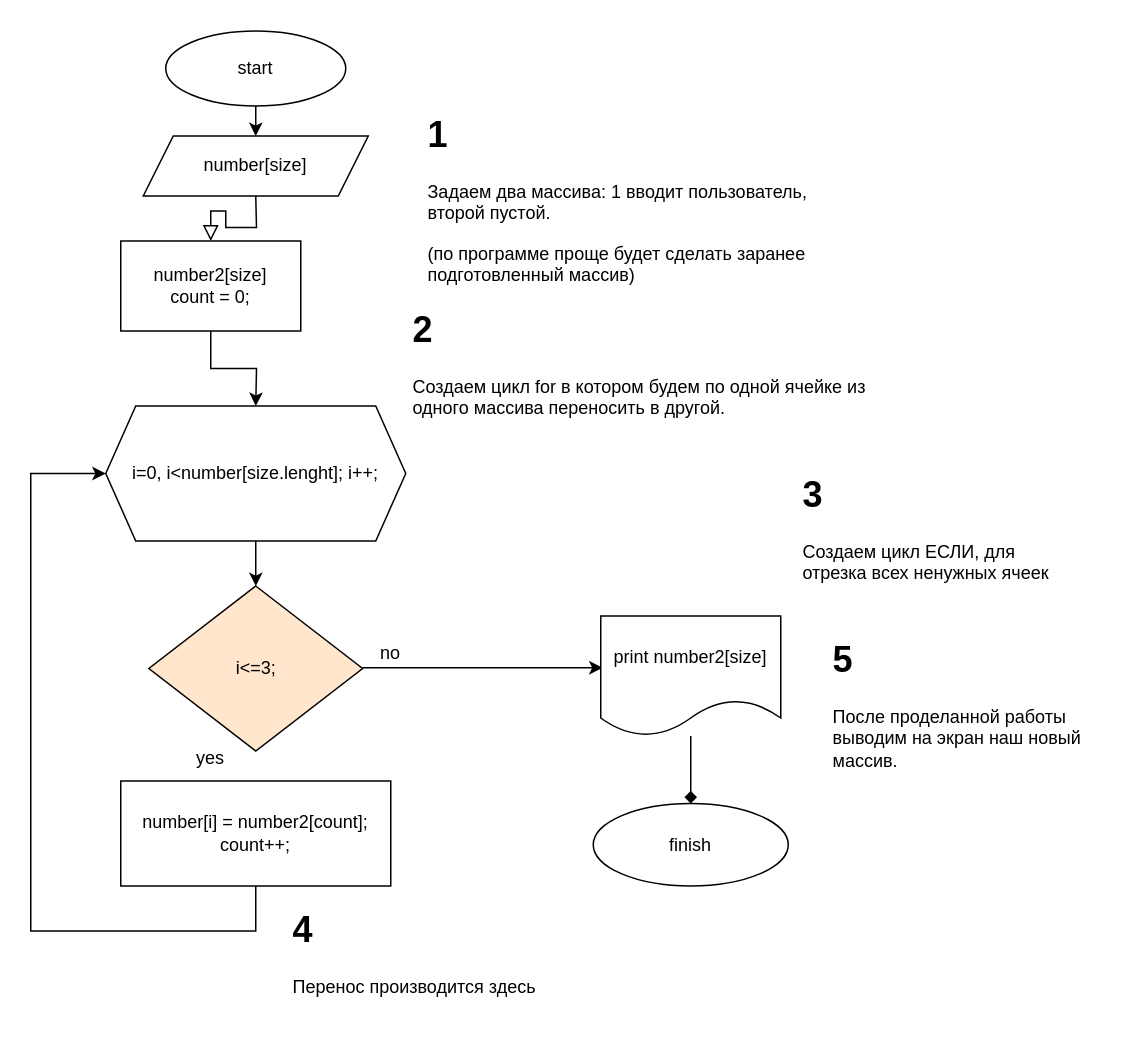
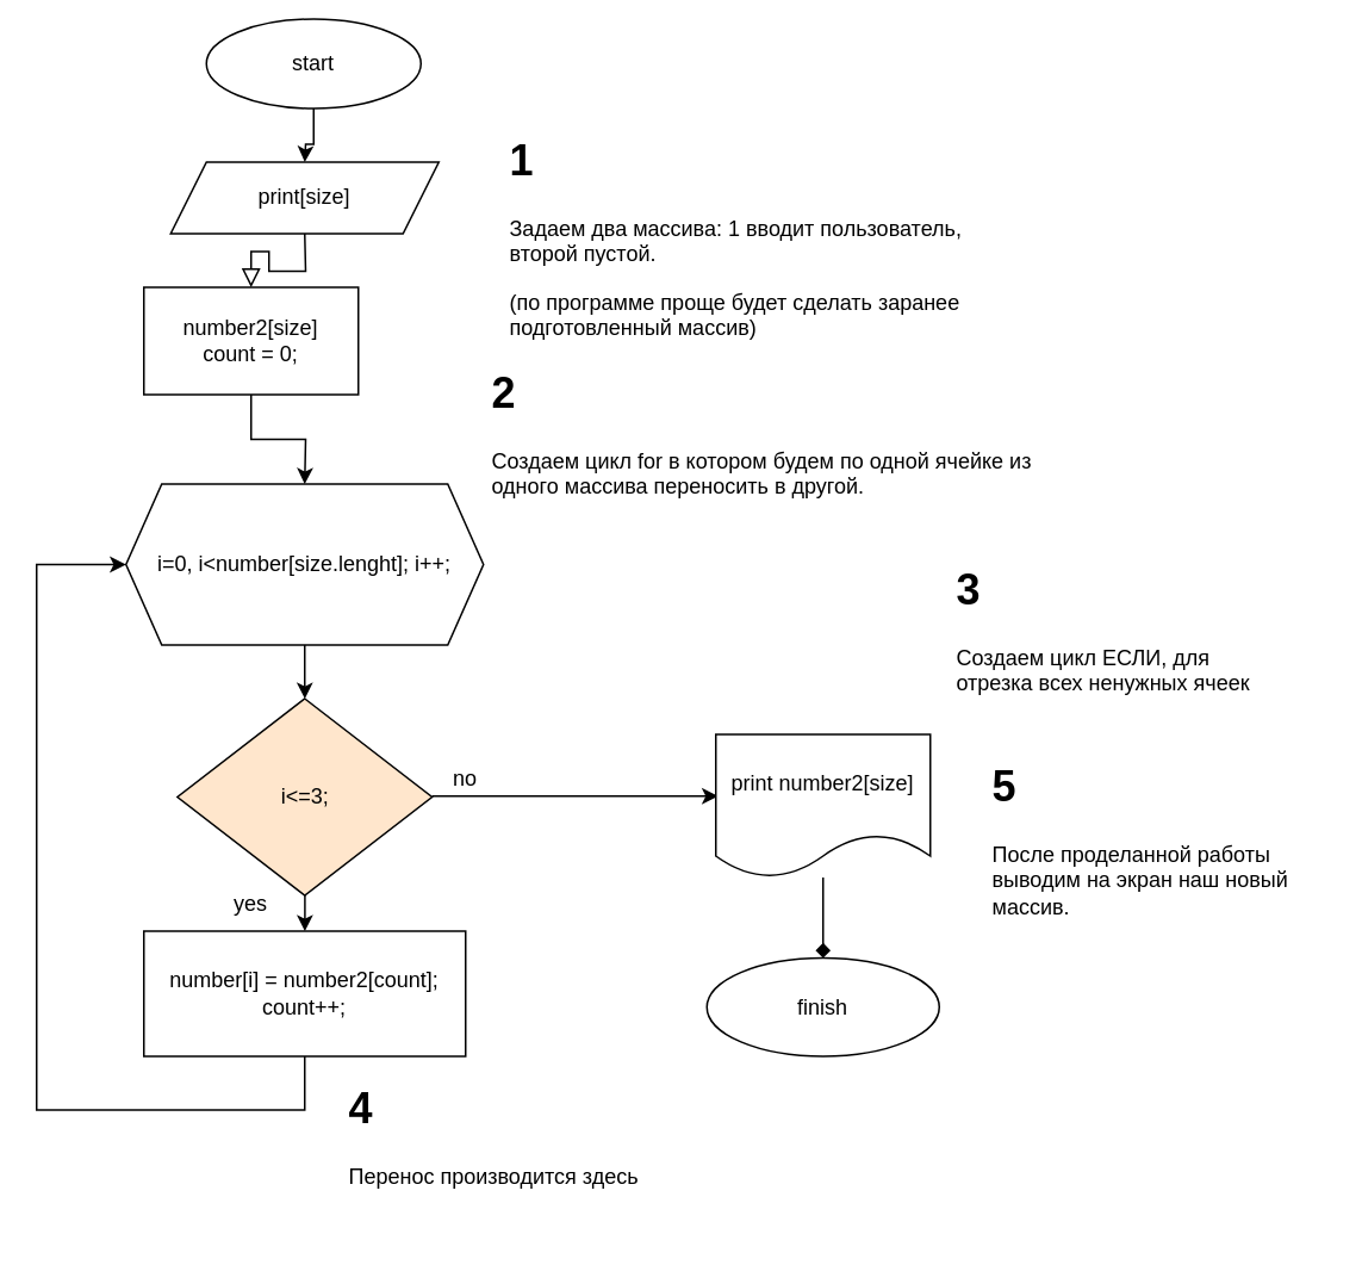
- <mxCell id="4" value="start" style="ellipse;whiteSpace=wrap;html=1;" vertex="1" parent="1"><mxGeometry x="110" y="20" width="120" height="50" as="geometry" /></mxCell>
+ <mxCell id="4" value="start" style="ellipse;whiteSpace=wrap;html=1;" vertex="1" parent="1"><mxGeometry x="115" y="10" width="120" height="50" as="geometry" /></mxCell>
- <mxCell id="5" value="number[size]&lt;br&gt;" style="shape=parallelogram;perimeter=parallelogramPerimeter;whiteSpace=wrap;html=1;fixedSize=1;" vertex="1" parent="1"><mxGeometry x="95" y="90" width="150" height="40" as="geometry" /></mxCell>
+ <mxCell id="5" value="print[size]&lt;br&gt;" style="shape=parallelogram;perimeter=parallelogramPerimeter;whiteSpace=wrap;html=1;fixedSize=1;" vertex="1" parent="1"><mxGeometry x="95" y="90" width="150" height="40" as="geometry" /></mxCell>
+ <mxCell id="12" value="" style="edgeStyle=orthogonalEdgeStyle;rounded=0;orthogonalLoop=1;jettySize=auto;html=1;" edge="1" parent="1" source="13" target="15"><mxGeometry relative="1" as="geometry" /></mxCell>
